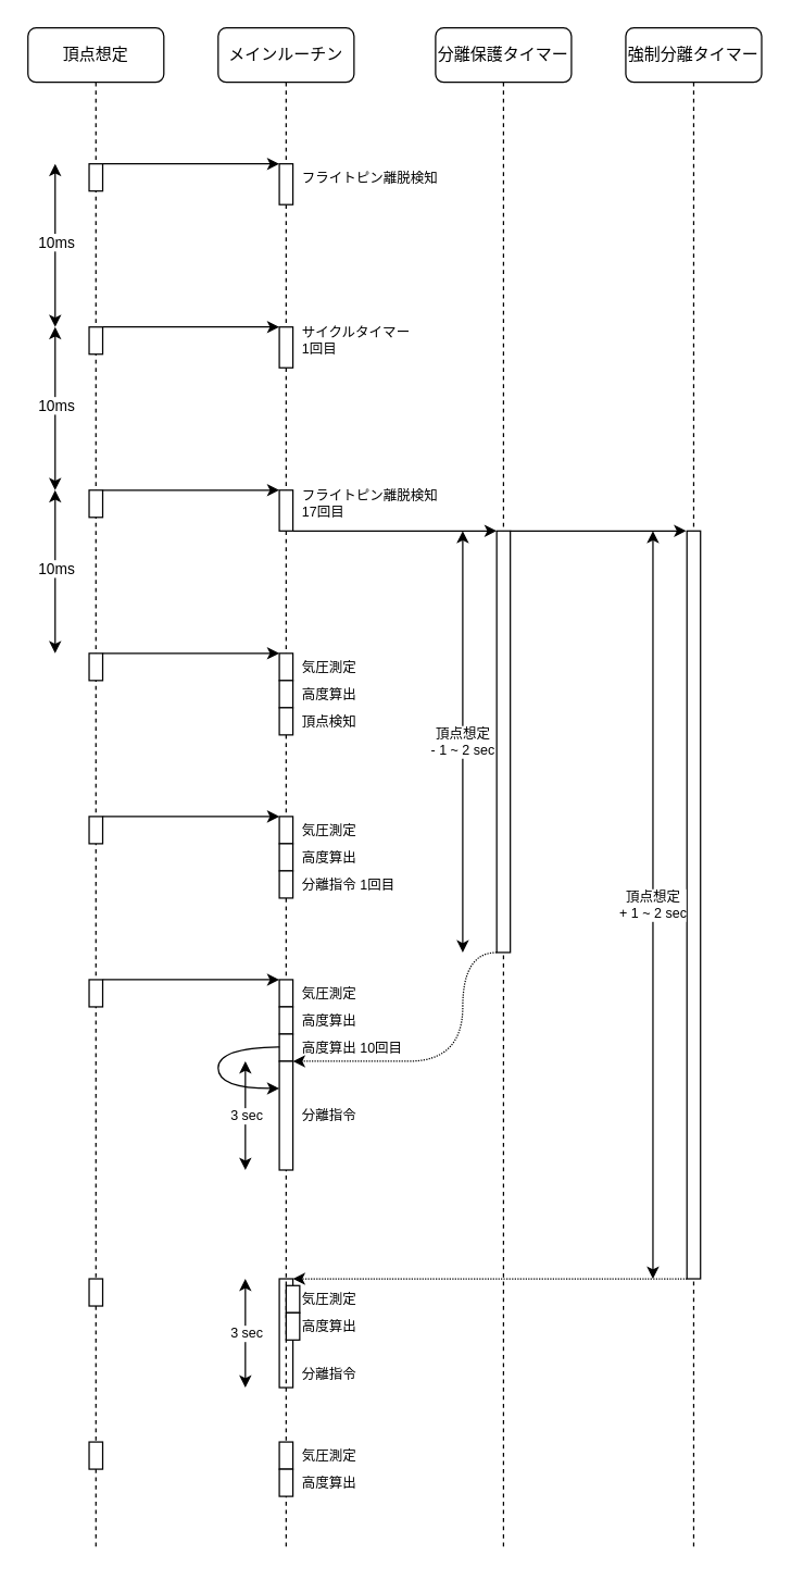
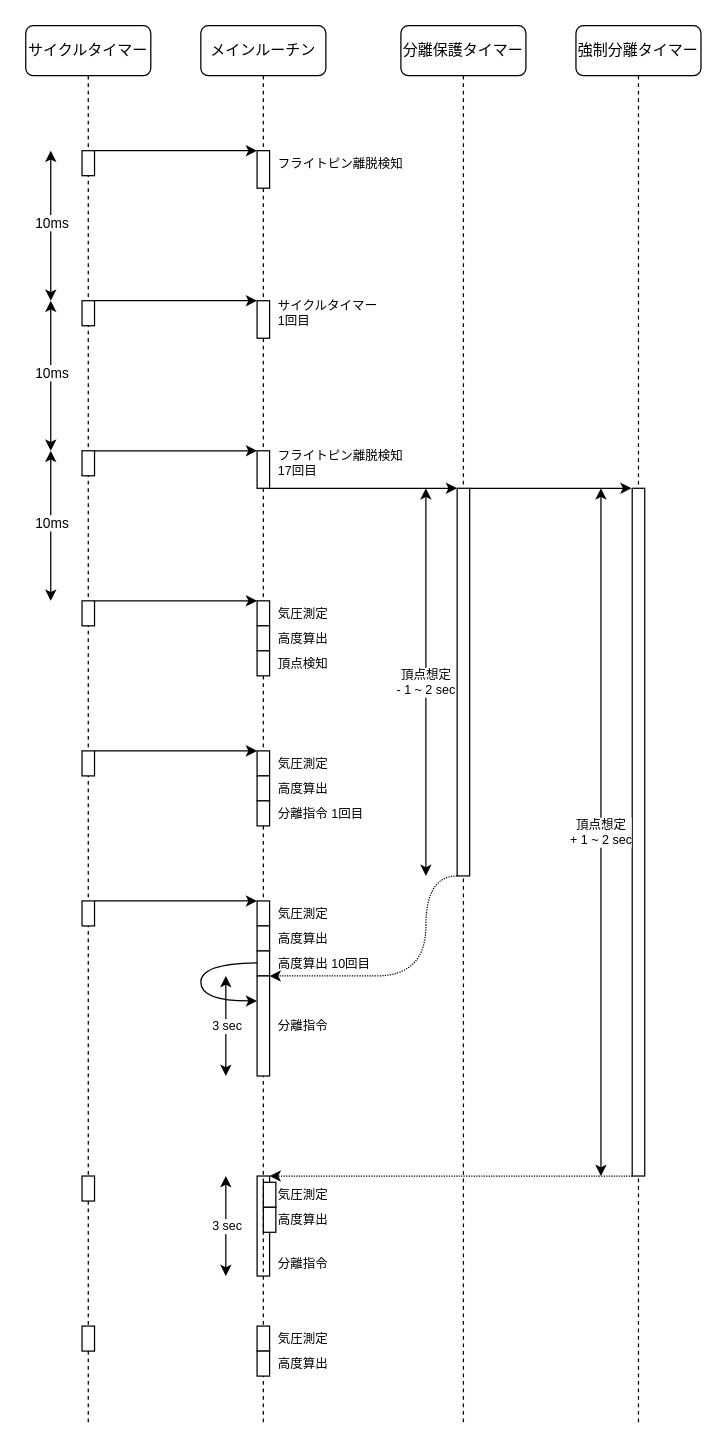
- <mxCell id="33" value="頂点想定" style="shape=umlLifeline;perimeter=lifelinePerimeter;whiteSpace=wrap;html=1;container=1;collapsible=0;recursiveResize=0;outlineConnect=0;rounded=1;shadow=0;comic=0;labelBackgroundColor=none;strokeWidth=1;fontFamily=Verdana;fontSize=12;align=center;" parent="1" vertex="1"><mxGeometry x="20" y="20" width="100" height="1120" as="geometry" /></mxCell>
+ <mxCell id="33" value="サイクルタイマー" style="shape=umlLifeline;perimeter=lifelinePerimeter;whiteSpace=wrap;html=1;container=1;collapsible=0;recursiveResize=0;outlineConnect=0;rounded=1;shadow=0;comic=0;labelBackgroundColor=none;strokeWidth=1;fontFamily=Verdana;fontSize=12;align=center;" parent="1" vertex="1"><mxGeometry x="20" y="20" width="100" height="1120" as="geometry" /></mxCell>
